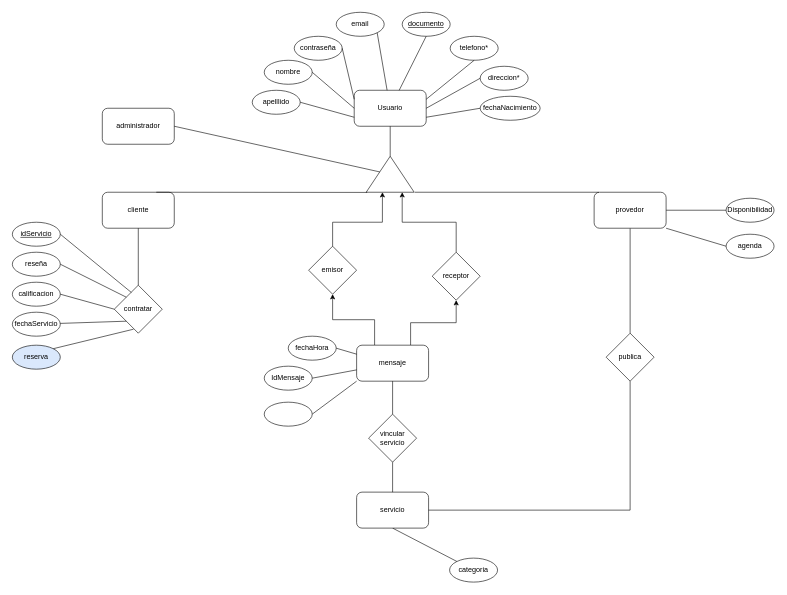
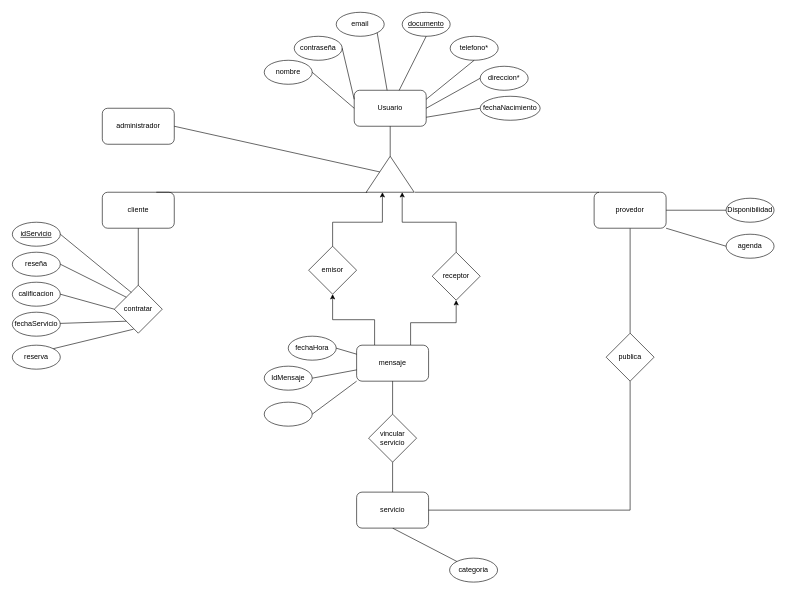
- <mxCell id="34" value="apelllido" style="ellipse;whiteSpace=wrap;html=1;" vertex="1" parent="1"><mxGeometry x="420" y="150" width="80" height="40" as="geometry" /></mxCell>
- <mxCell id="35" value="" style="endArrow=none;html=1;rounded=0;exitX=1;exitY=0.5;exitDx=0;exitDy=0;entryX=0;entryY=0.75;entryDx=0;entryDy=0;" edge="1" parent="1" source="34" target="2"><mxGeometry width="50" height="50" relative="1" as="geometry"><mxPoint x="690" y="170" as="sourcePoint" /><mxPoint x="590" y="210" as="targetPoint" /></mxGeometry></mxCell>
- <mxCell id="45" value="reserva" style="ellipse;whiteSpace=wrap;html=1;fillColor=#dae8fc;" vertex="1" parent="1"><mxGeometry x="20" y="575" width="80" height="40" as="geometry" /></mxCell>
+ <mxCell id="45" value="reserva" style="ellipse;whiteSpace=wrap;html=1;" vertex="1" parent="1"><mxGeometry x="20" y="575" width="80" height="40" as="geometry" /></mxCell>
